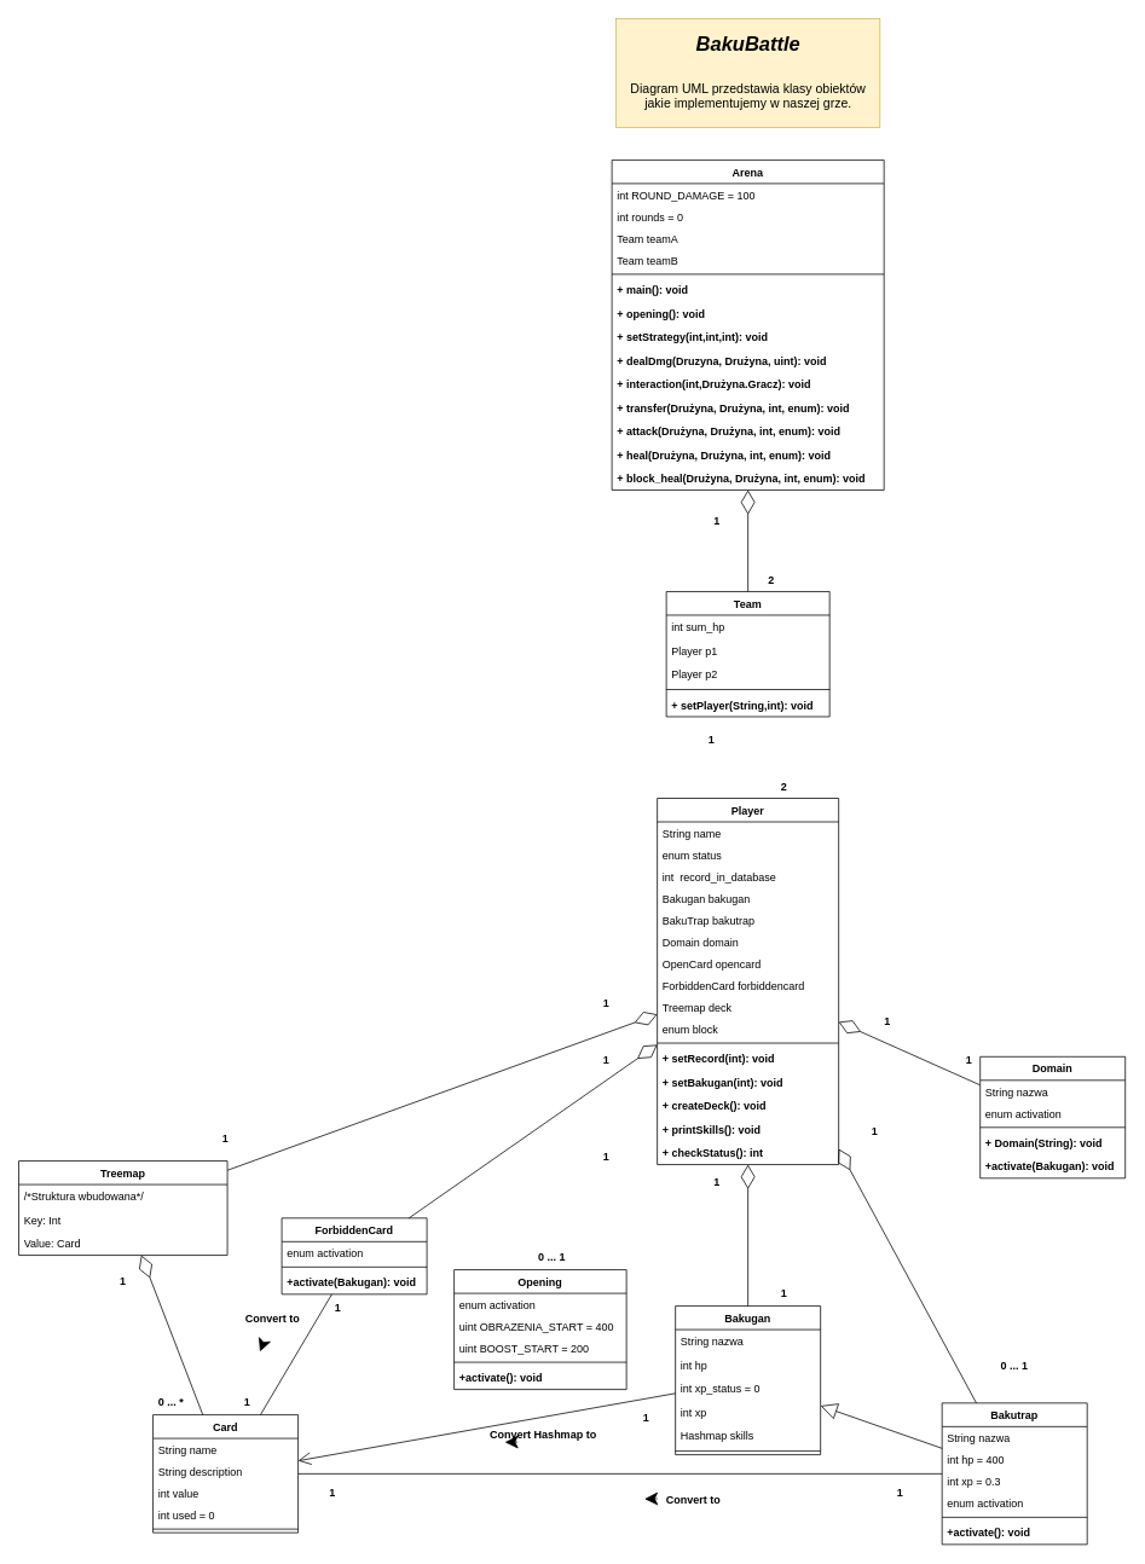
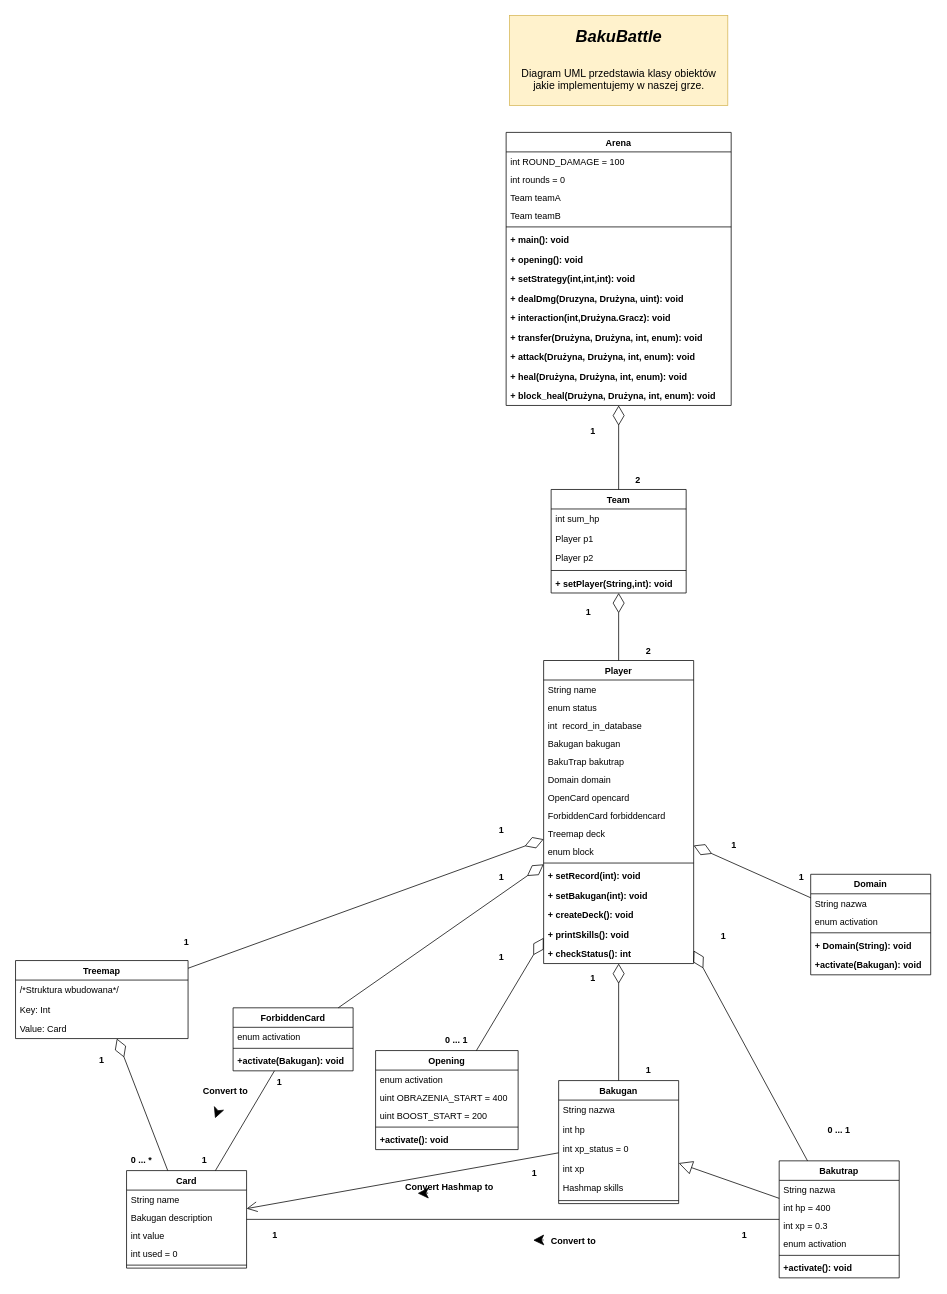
+ <mxCell id="75" value="" style="endArrow=diamondThin;endFill=0;endSize=24;html=1;rounded=0;" edge="1" parent="1" source="27" target="61"><mxGeometry width="160" relative="1" as="geometry"><mxPoint x="834" y="662" as="sourcePoint" /><mxPoint x="834" y="550" as="targetPoint" /></mxGeometry></mxCell>
+ <mxCell id="82" value="" style="endArrow=diamondThin;endFill=0;endSize=24;html=1;rounded=0;" edge="1" parent="1" source="44" target="27"><mxGeometry width="160" relative="1" as="geometry"><mxPoint x="834" y="1410" as="sourcePoint" /><mxPoint x="834" y="1294" as="targetPoint" /></mxGeometry></mxCell>
- <mxCell id="56" value="String description" style="text;strokeColor=none;fillColor=none;align=left;verticalAlign=top;spacingLeft=4;spacingRight=4;overflow=hidden;rotatable=0;points=[[0,0.5],[1,0.5]];portConstraint=eastwest;" parent="54" vertex="1"><mxGeometry y="50" width="160" height="24" as="geometry" /></mxCell>
+ <mxCell id="56" value="Bakugan description" style="text;strokeColor=none;fillColor=none;align=left;verticalAlign=top;spacingLeft=4;spacingRight=4;overflow=hidden;rotatable=0;points=[[0,0.5],[1,0.5]];portConstraint=eastwest;" parent="54" vertex="1"><mxGeometry y="50" width="160" height="24" as="geometry" /></mxCell>
